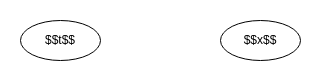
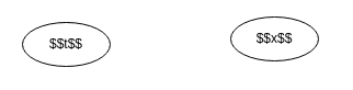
- <mxCell id="3" value="$$x$$" style="ellipse;whiteSpace=wrap;html=1;" vertex="1" parent="1"><mxGeometry x="220" y="20" width="80" height="40" as="geometry" /></mxCell>
+ <mxCell id="3" value="$$x$$" style="ellipse;whiteSpace=wrap;html=1;" vertex="1" parent="1"><mxGeometry x="210" y="15" width="80" height="40" as="geometry" /></mxCell>
